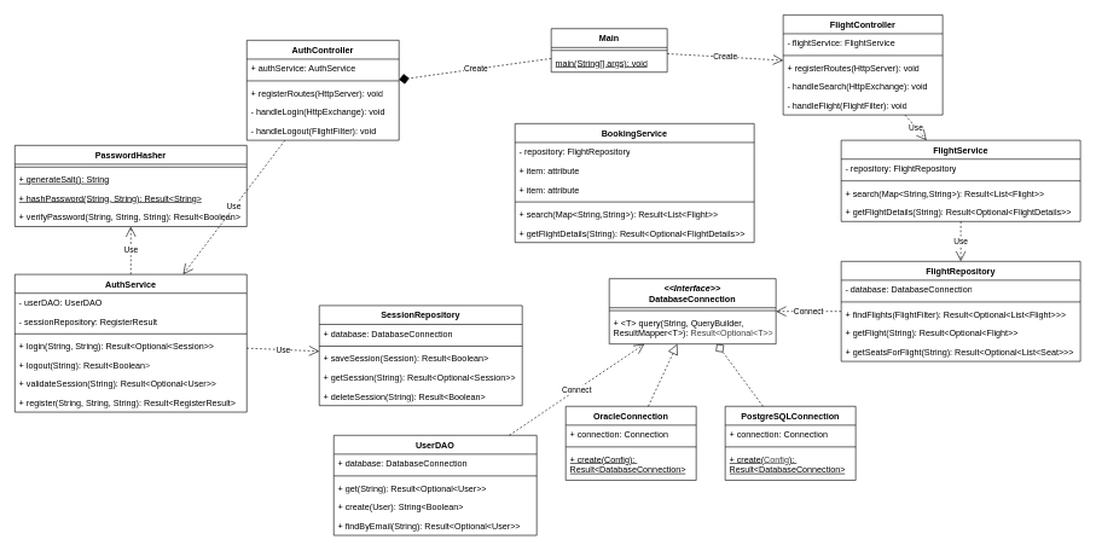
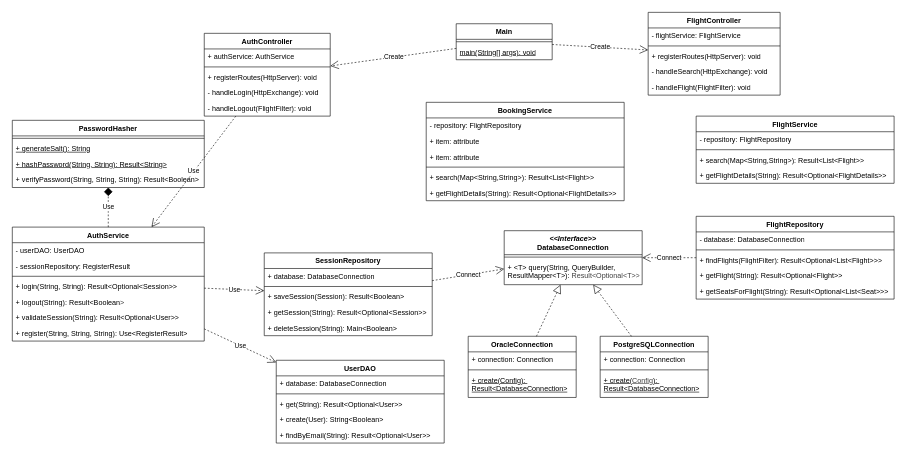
- <mxCell id="67" value="Create" style="endArrow=diamond;endSize=12;dashed=1;html=1;" parent="1" source="2" target="43" edge="1"><mxGeometry x="-0.005" width="160" relative="1" as="geometry"><mxPoint x="420" y="160" as="sourcePoint" /><mxPoint x="580" y="160" as="targetPoint" /><mxPoint as="offset" /></mxGeometry></mxCell>
+ <mxCell id="67" value="Create" style="endArrow=open;endSize=12;dashed=1;html=1;" parent="1" source="2" target="43" edge="1"><mxGeometry x="-0.005" width="160" relative="1" as="geometry"><mxPoint x="420" y="160" as="sourcePoint" /><mxPoint x="580" y="160" as="targetPoint" /><mxPoint as="offset" /></mxGeometry></mxCell>
- <mxCell id="69" value="Use" style="endArrow=open;endSize=12;dashed=1;html=1;" parent="1" source="5" target="11" edge="1"><mxGeometry x="-0.006" width="160" relative="1" as="geometry"><mxPoint x="1110" y="310" as="sourcePoint" /><mxPoint x="1285" y="340" as="targetPoint" /><mxPoint as="offset" /></mxGeometry></mxCell>
- <mxCell id="66" value="Use" style="endArrow=open;endSize=12;dashed=1;html=1;" parent="1" source="35" target="61" edge="1"><mxGeometry width="160" relative="1" as="geometry"><mxPoint x="360" y="190" as="sourcePoint" /><mxPoint x="520" y="190" as="targetPoint" /></mxGeometry></mxCell>
+ <mxCell id="66" value="Use" style="endArrow=diamond;endSize=12;dashed=1;html=1;" parent="1" source="35" target="61" edge="1"><mxGeometry width="160" relative="1" as="geometry"><mxPoint x="360" y="190" as="sourcePoint" /><mxPoint x="520" y="190" as="targetPoint" /></mxGeometry></mxCell>
- <mxCell id="70" value="Use" style="endArrow=open;endSize=12;dashed=1;html=1;" parent="1" source="11" target="16" edge="1"><mxGeometry x="-0.006" width="160" relative="1" as="geometry"><mxPoint x="1100" y="259" as="sourcePoint" /><mxPoint x="1170" y="259" as="targetPoint" /><mxPoint as="offset" /></mxGeometry></mxCell>
+ <mxCell id="72" value="Connect" style="endArrow=open;endSize=12;dashed=1;html=1;" parent="1" source="55" target="22" edge="1"><mxGeometry width="160" relative="1" as="geometry"><mxPoint x="740" y="350" as="sourcePoint" /><mxPoint x="900" y="350" as="targetPoint" /></mxGeometry></mxCell>
- <mxCell id="29" value="" style="endArrow=diamond;dashed=1;endFill=0;endSize=12;html=1;" parent="1" source="25" target="22" edge="1"><mxGeometry width="160" relative="1" as="geometry"><mxPoint x="1250" y="600" as="sourcePoint" /><mxPoint x="1410" y="600" as="targetPoint" /></mxGeometry></mxCell>
+ <mxCell id="29" value="" style="endArrow=block;dashed=1;endFill=0;endSize=12;html=1;" parent="1" source="25" target="22" edge="1"><mxGeometry width="160" relative="1" as="geometry"><mxPoint x="1250" y="600" as="sourcePoint" /><mxPoint x="1410" y="600" as="targetPoint" /></mxGeometry></mxCell>
- <mxCell id="73" value="Connect" style="endArrow=open;endSize=12;dashed=1;html=1;" parent="1" source="49" target="22" edge="1"><mxGeometry width="160" relative="1" as="geometry"><mxPoint x="790" y="730" as="sourcePoint" /><mxPoint x="950" y="730" as="targetPoint" /></mxGeometry></mxCell>
- <mxCell id="60" value="+ deleteSession(String): Result&amp;lt;Boolean&amp;gt;" style="text;strokeColor=none;fillColor=none;align=left;verticalAlign=top;spacingLeft=4;spacingRight=4;overflow=hidden;rotatable=0;points=[[0,0.5],[1,0.5]];portConstraint=eastwest;whiteSpace=wrap;html=1;" parent="55" vertex="1"><mxGeometry y="112" width="280" height="26" as="geometry" /></mxCell>
+ <mxCell id="60" value="+ deleteSession(String): Main&amp;lt;Boolean&amp;gt;" style="text;strokeColor=none;fillColor=none;align=left;verticalAlign=top;spacingLeft=4;spacingRight=4;overflow=hidden;rotatable=0;points=[[0,0.5],[1,0.5]];portConstraint=eastwest;whiteSpace=wrap;html=1;" parent="55" vertex="1"><mxGeometry y="112" width="280" height="26" as="geometry" /></mxCell>
- <mxCell id="42" value="+ register(String, String, String): Result&amp;lt;RegisterResult&amp;gt;" style="text;strokeColor=none;fillColor=none;align=left;verticalAlign=top;spacingLeft=4;spacingRight=4;overflow=hidden;rotatable=0;points=[[0,0.5],[1,0.5]];portConstraint=eastwest;whiteSpace=wrap;html=1;" parent="35" vertex="1"><mxGeometry y="164" width="320" height="26" as="geometry" /></mxCell>
+ <mxCell id="42" value="+ register(String, String, String): Use&amp;lt;RegisterResult&amp;gt;" style="text;strokeColor=none;fillColor=none;align=left;verticalAlign=top;spacingLeft=4;spacingRight=4;overflow=hidden;rotatable=0;points=[[0,0.5],[1,0.5]];portConstraint=eastwest;whiteSpace=wrap;html=1;" parent="35" vertex="1"><mxGeometry y="164" width="320" height="26" as="geometry" /></mxCell>
+ <mxCell id="76" value="Use" style="endArrow=open;endSize=12;dashed=1;html=1;" parent="1" source="35" target="49" edge="1"><mxGeometry width="160" relative="1" as="geometry"><mxPoint x="290" y="680" as="sourcePoint" /><mxPoint x="450" y="680" as="targetPoint" /></mxGeometry></mxCell>
